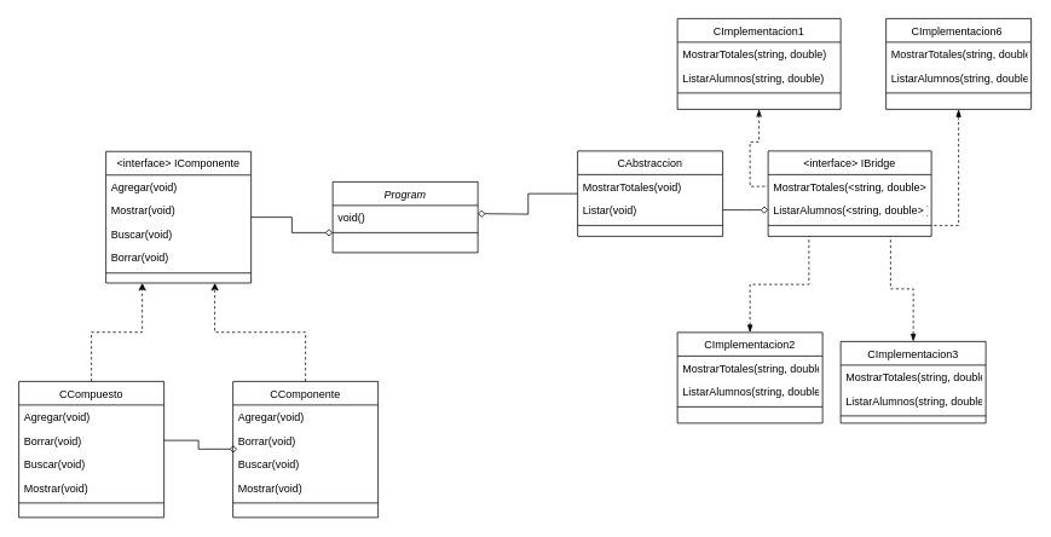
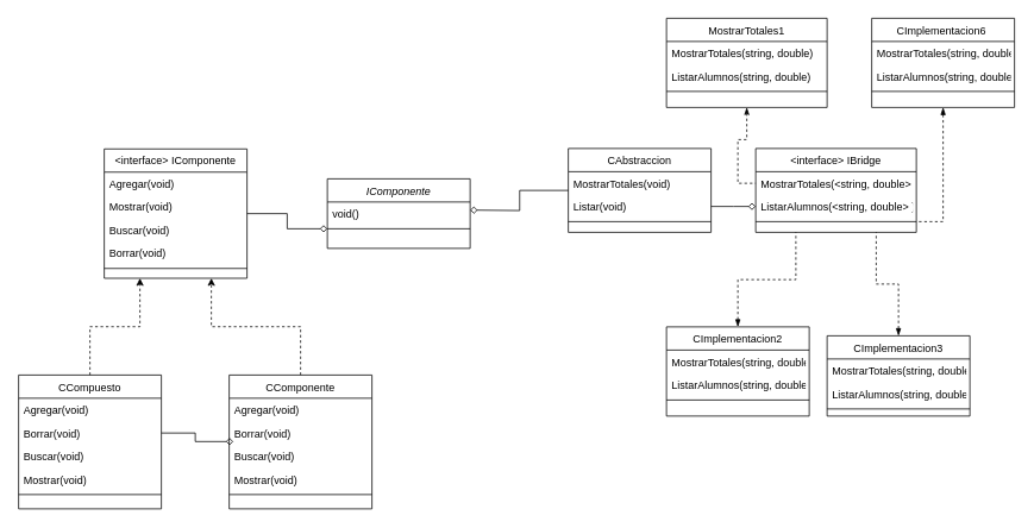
- <mxCell id="25" value="CImplementacion1" style="swimlane;fontStyle=0;align=center;verticalAlign=top;childLayout=stackLayout;horizontal=1;startSize=26;horizontalStack=0;resizeParent=1;resizeLast=0;collapsible=1;marginBottom=0;rounded=0;shadow=0;strokeWidth=1;" vertex="1" parent="1"><mxGeometry x="746" y="20" width="180" height="100" as="geometry"><mxRectangle x="130" y="380" width="160" height="26" as="alternateBounds" /></mxGeometry></mxCell>
+ <mxCell id="25" value="MostrarTotales1" style="swimlane;fontStyle=0;align=center;verticalAlign=top;childLayout=stackLayout;horizontal=1;startSize=26;horizontalStack=0;resizeParent=1;resizeLast=0;collapsible=1;marginBottom=0;rounded=0;shadow=0;strokeWidth=1;" vertex="1" parent="1"><mxGeometry x="746" y="20" width="180" height="100" as="geometry"><mxRectangle x="130" y="380" width="160" height="26" as="alternateBounds" /></mxGeometry></mxCell>
- <mxCell id="2" value="Program" style="swimlane;fontStyle=2;align=center;verticalAlign=top;childLayout=stackLayout;horizontal=1;startSize=26;horizontalStack=0;resizeParent=1;resizeLast=0;collapsible=1;marginBottom=0;rounded=0;shadow=0;strokeWidth=1;" parent="1" vertex="1"><mxGeometry x="366" y="200" width="160" height="78" as="geometry"><mxRectangle x="230" y="140" width="160" height="26" as="alternateBounds" /></mxGeometry></mxCell>
+ <mxCell id="2" value="IComponente" style="swimlane;fontStyle=2;align=center;verticalAlign=top;childLayout=stackLayout;horizontal=1;startSize=26;horizontalStack=0;resizeParent=1;resizeLast=0;collapsible=1;marginBottom=0;rounded=0;shadow=0;strokeWidth=1;" parent="1" vertex="1"><mxGeometry x="366" y="200" width="160" height="78" as="geometry"><mxRectangle x="230" y="140" width="160" height="26" as="alternateBounds" /></mxGeometry></mxCell>
